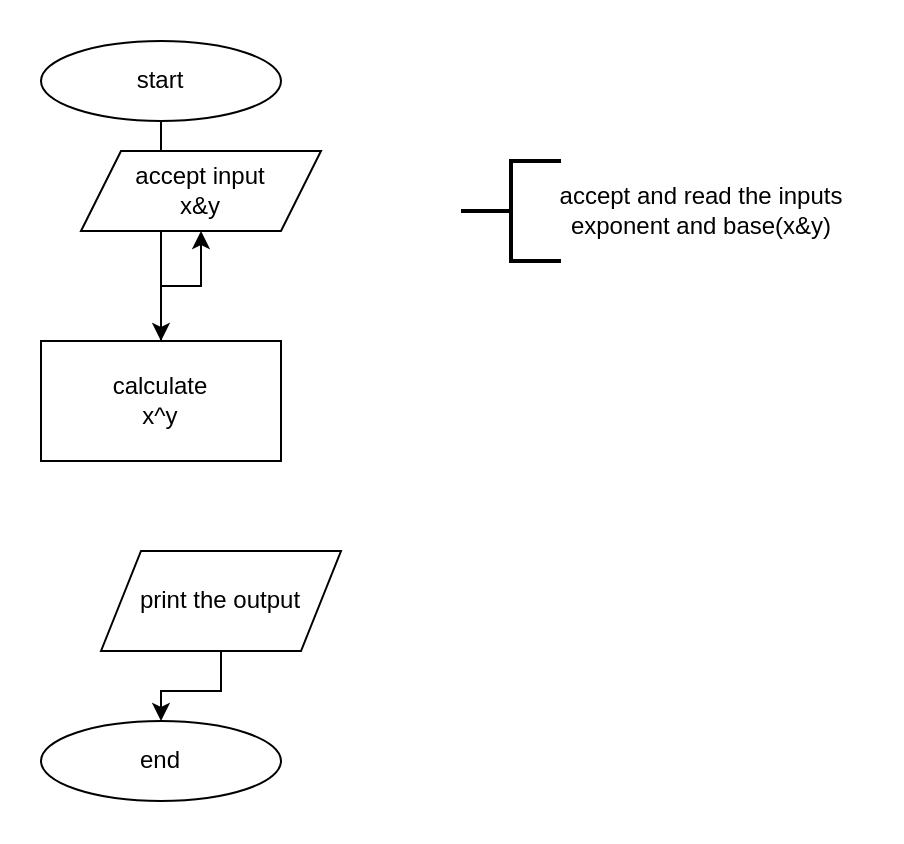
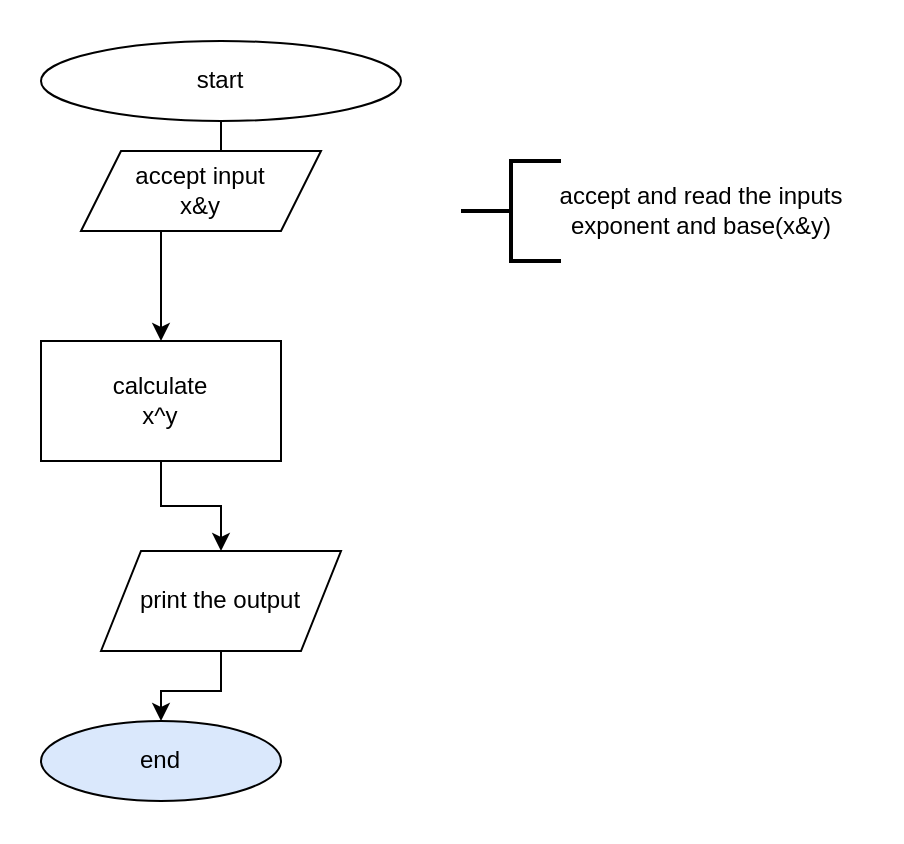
- <mxCell id="3" value="start" style="ellipse;whiteSpace=wrap;html=1;" vertex="1" parent="1"><mxGeometry x="20" y="20" width="120" height="40" as="geometry" /></mxCell>
+ <mxCell id="3" value="start" style="ellipse;whiteSpace=wrap;html=1;" vertex="1" parent="1"><mxGeometry x="20" y="20" width="180" height="40" as="geometry" /></mxCell>
- <mxCell id="5" value="" style="edgeStyle=orthogonalEdgeStyle;rounded=0;orthogonalLoop=1;jettySize=auto;html=1;" edge="1" parent="1" source="6" target="4"><mxGeometry relative="1" as="geometry" /></mxCell>
+ <mxCell id="5" value="" style="edgeStyle=orthogonalEdgeStyle;rounded=0;orthogonalLoop=1;jettySize=auto;html=1;" edge="1" parent="1" source="6" target="8"><mxGeometry relative="1" as="geometry" /></mxCell>
- <mxCell id="9" value="end" style="ellipse;whiteSpace=wrap;html=1;" vertex="1" parent="1"><mxGeometry x="20" y="360" width="120" height="40" as="geometry" /></mxCell>
+ <mxCell id="9" value="end" style="ellipse;whiteSpace=wrap;html=1;fillColor=#dae8fc;" vertex="1" parent="1"><mxGeometry x="20" y="360" width="120" height="40" as="geometry" /></mxCell>
